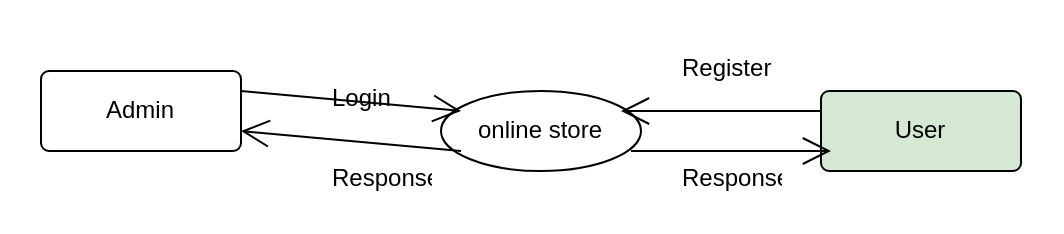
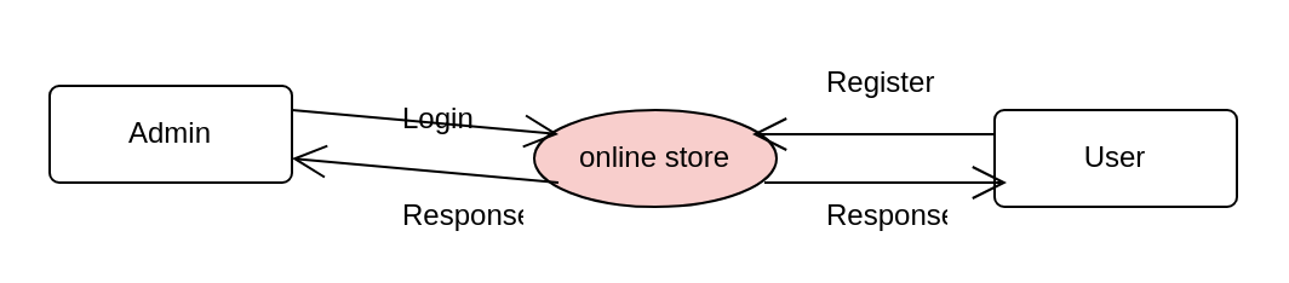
- <mxCell id="2" value="online store" style="ellipse;whiteSpace=wrap;html=1;align=center;newEdgeStyle={&quot;edgeStyle&quot;:&quot;entityRelationEdgeStyle&quot;,&quot;startArrow&quot;:&quot;none&quot;,&quot;endArrow&quot;:&quot;none&quot;,&quot;segment&quot;:10,&quot;curved&quot;:1,&quot;sourcePerimeterSpacing&quot;:0,&quot;targetPerimeterSpacing&quot;:0};treeFolding=1;treeMoving=1;" vertex="1" parent="1"><mxGeometry x="220" y="45" width="100" height="40" as="geometry" /></mxCell>
+ <mxCell id="2" value="online store" style="ellipse;whiteSpace=wrap;html=1;align=center;newEdgeStyle={&quot;edgeStyle&quot;:&quot;entityRelationEdgeStyle&quot;,&quot;startArrow&quot;:&quot;none&quot;,&quot;endArrow&quot;:&quot;none&quot;,&quot;segment&quot;:10,&quot;curved&quot;:1,&quot;sourcePerimeterSpacing&quot;:0,&quot;targetPerimeterSpacing&quot;:0};treeFolding=1;treeMoving=1;fillColor=#f8cecc;" vertex="1" parent="1"><mxGeometry x="220" y="45" width="100" height="40" as="geometry" /></mxCell>
- <mxCell id="6" value="User" style="rounded=1;arcSize=10;whiteSpace=wrap;html=1;align=center;fillColor=#d5e8d4;" vertex="1" parent="1"><mxGeometry x="410" y="45" width="100" height="40" as="geometry" /></mxCell>
+ <mxCell id="6" value="User" style="rounded=1;arcSize=10;whiteSpace=wrap;html=1;align=center;" vertex="1" parent="1"><mxGeometry x="410" y="45" width="100" height="40" as="geometry" /></mxCell>
